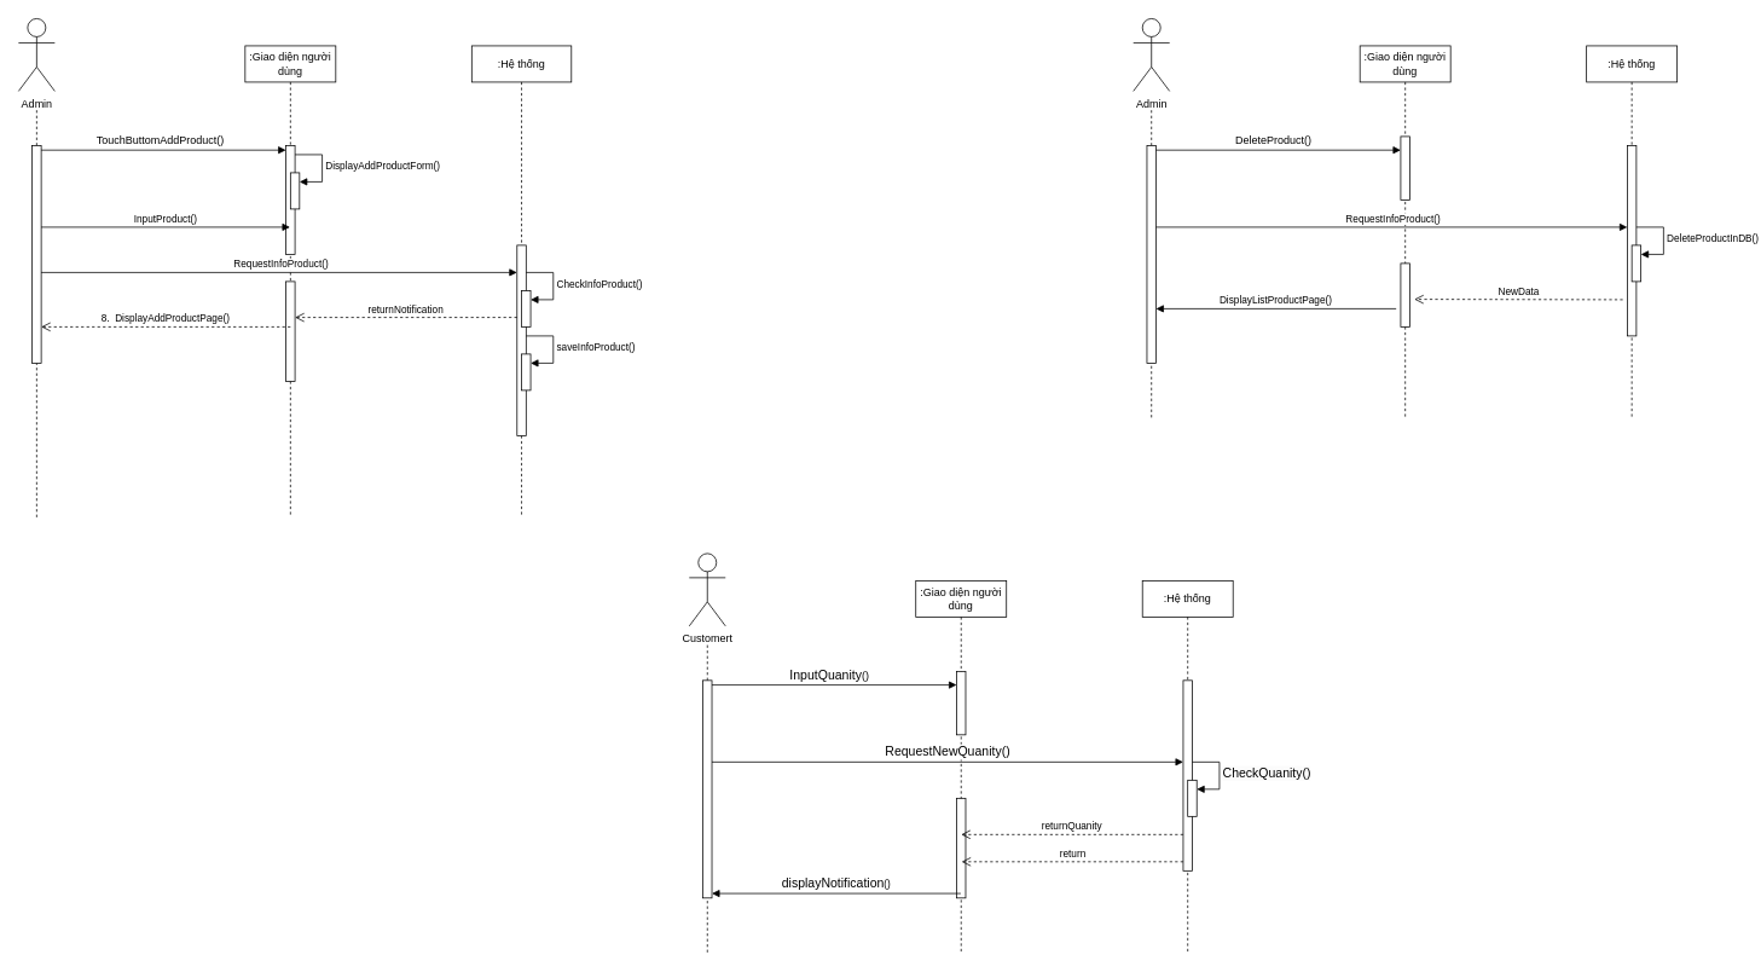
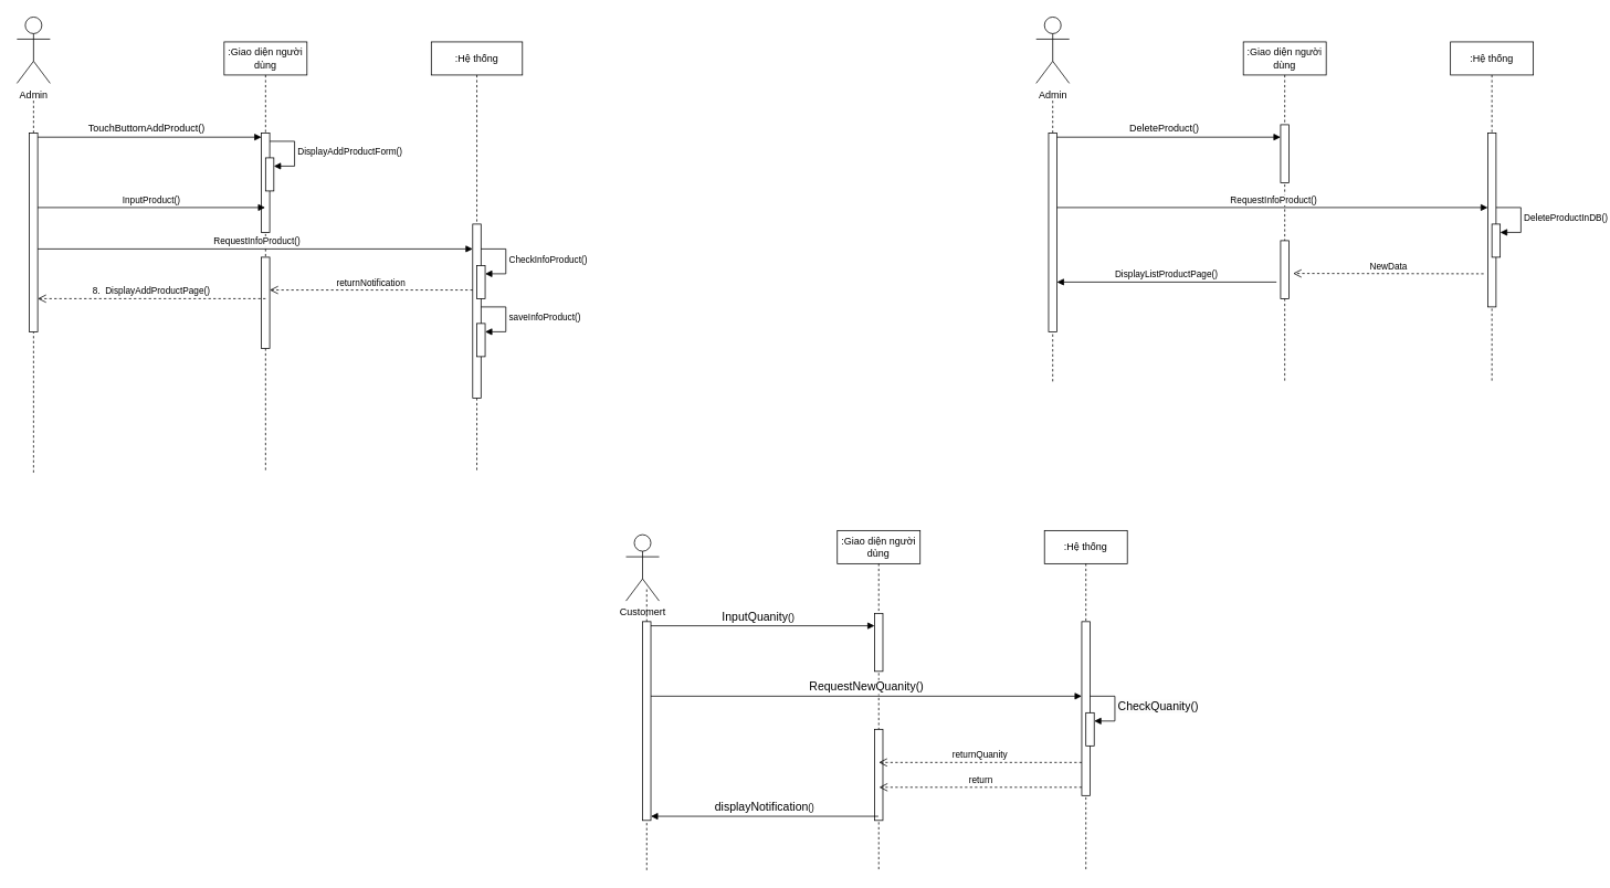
- <mxCell id="39" value="Customert" style="shape=umlActor;verticalLabelPosition=bottom;verticalAlign=top;html=1;" vertex="1" parent="1"><mxGeometry x="760" y="610" width="40" height="80" as="geometry" /></mxCell>
+ <mxCell id="39" value="Customert" style="shape=umlActor;verticalLabelPosition=bottom;verticalAlign=top;html=1;" vertex="1" parent="1"><mxGeometry x="755" y="645" width="40" height="80" as="geometry" /></mxCell>
